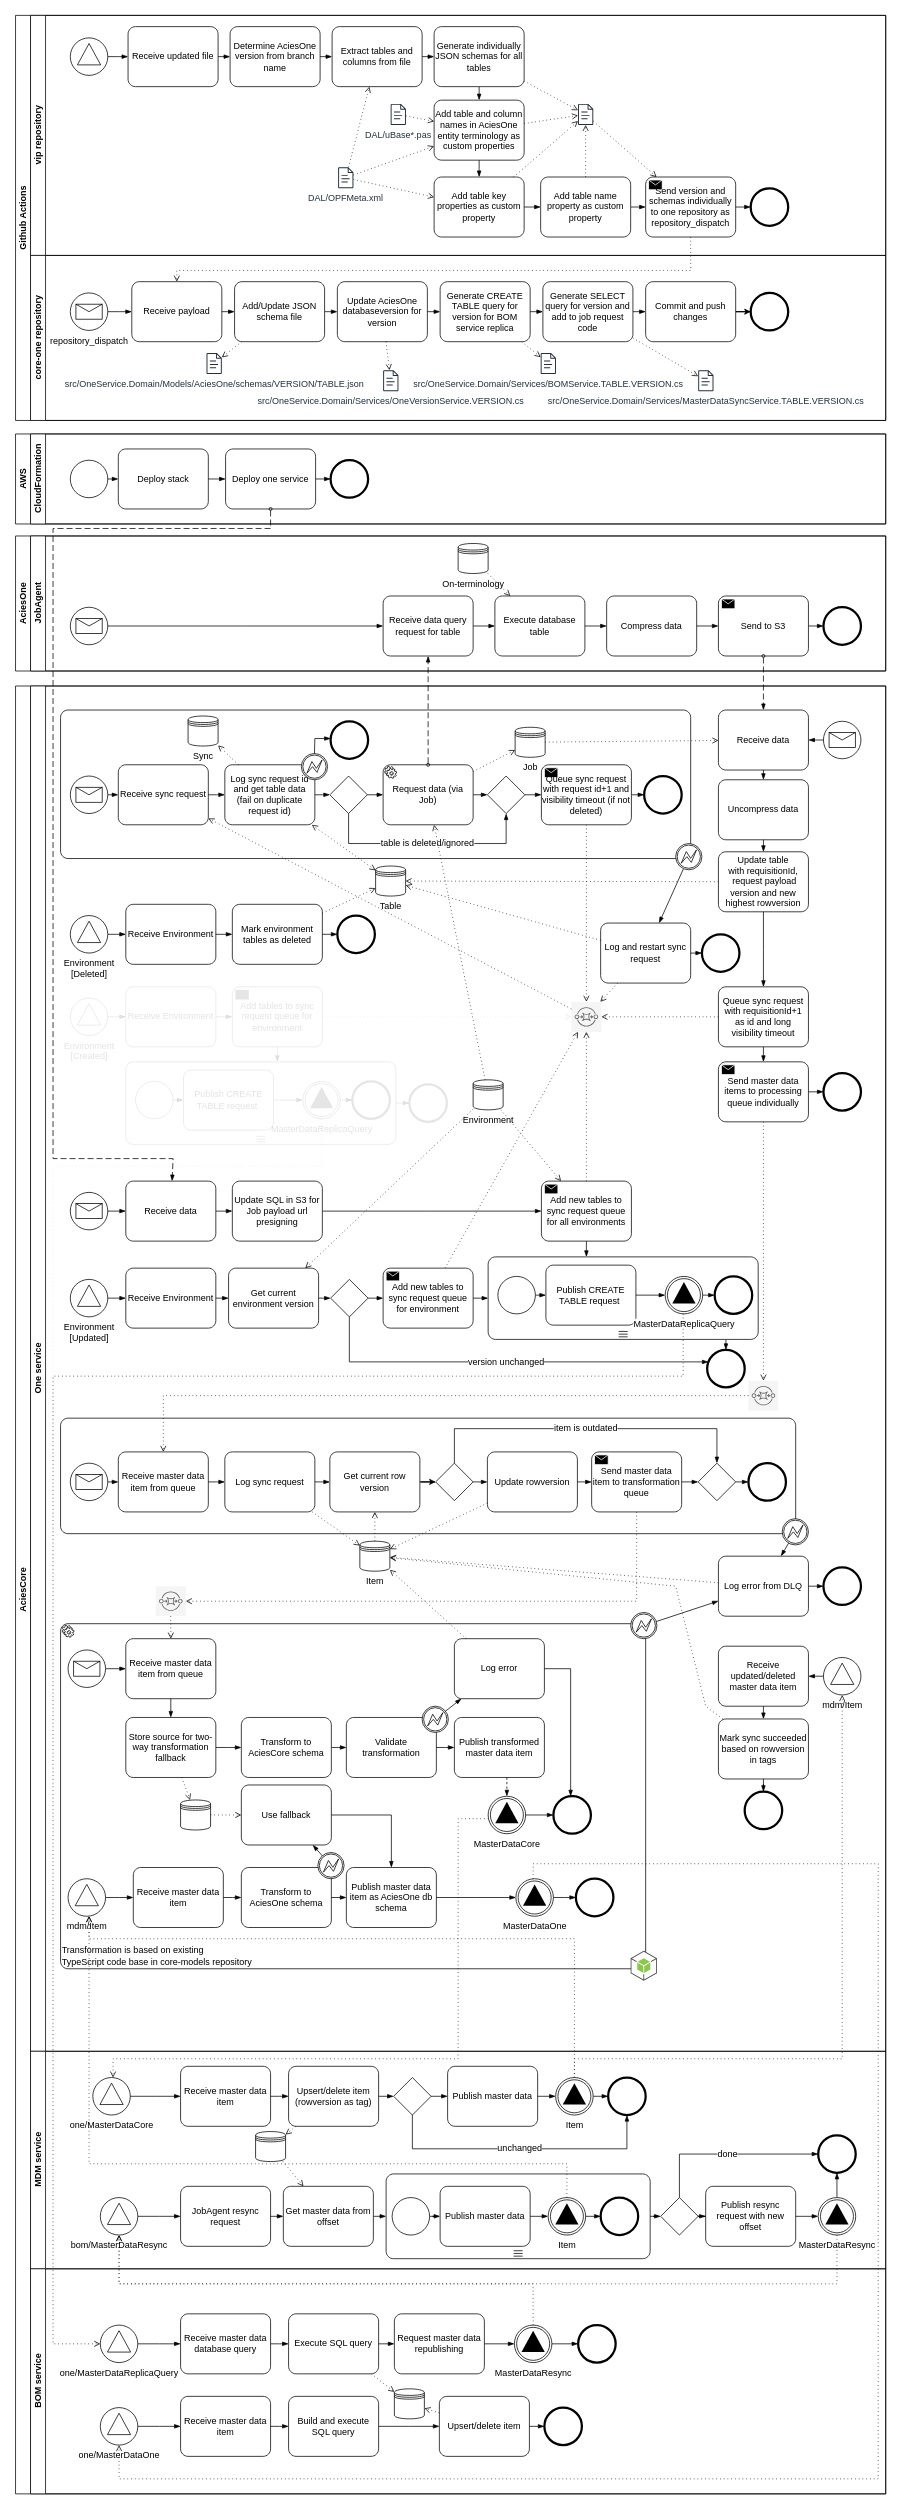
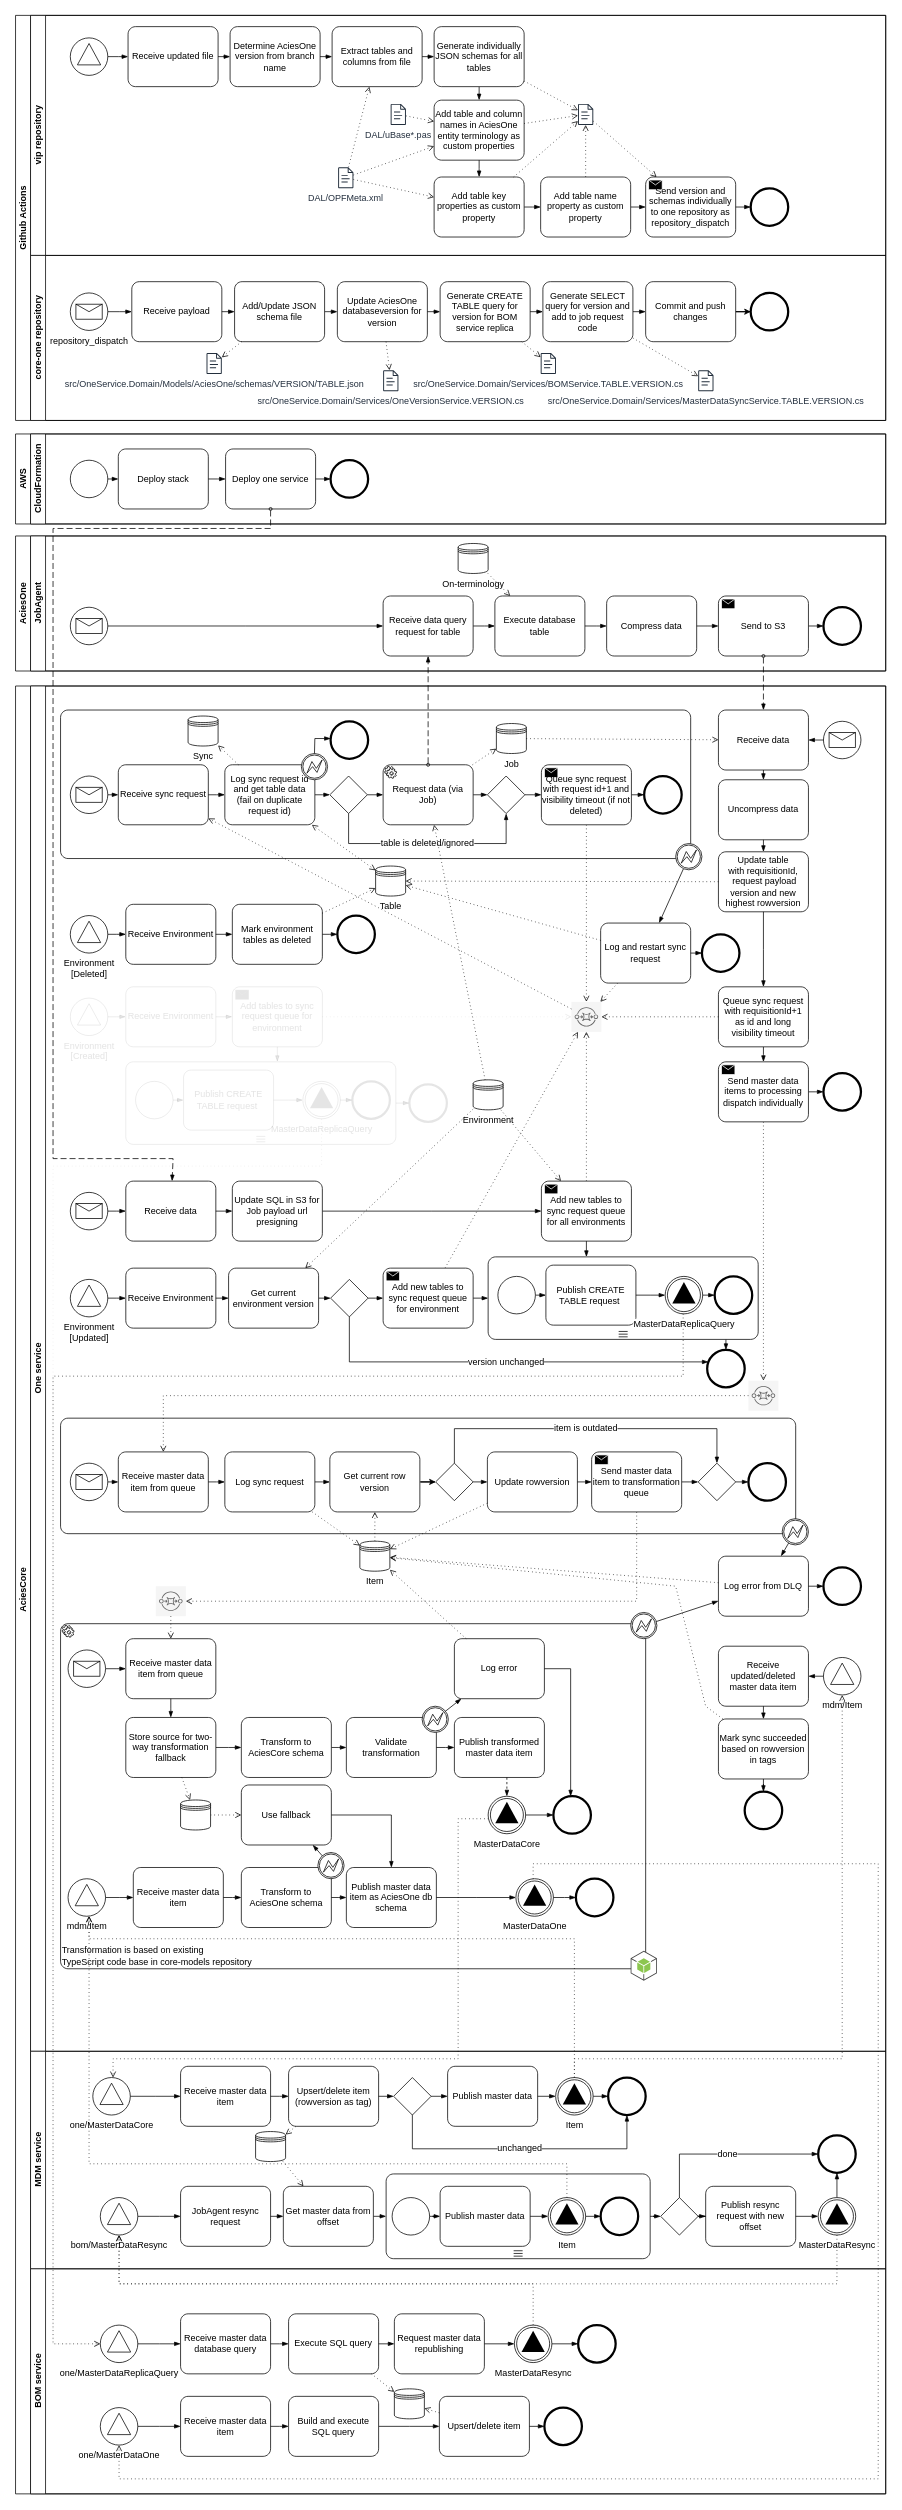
- <mxCell id="329" value="" style="fontSize=12;html=1;endFill=0;startFill=0;endSize=6;startSize=6;dashed=1;dashPattern=1 4;endArrow=open;startArrow=none;rounded=0;elbow=vertical;edgeStyle=orthogonalEdgeStyle;" parent="296" source="304" target="332" edge="1"><mxGeometry width="160" relative="1" as="geometry"><mxPoint x="900" y="195" as="sourcePoint" /><mxPoint x="506" y="-867" as="targetPoint" /><Array as="points"><mxPoint x="900" y="340" /><mxPoint x="215" y="340" /></Array></mxGeometry></mxCell>
- <mxCell id="166" value="Job" style="shape=datastore;html=1;labelPosition=center;verticalLabelPosition=bottom;align=center;verticalAlign=top;" parent="18" vertex="1"><mxGeometry x="646" y="55" width="40" height="40" as="geometry" /></mxCell>
+ <mxCell id="166" value="Job" style="shape=datastore;html=1;labelPosition=center;verticalLabelPosition=bottom;align=center;verticalAlign=top;" parent="18" vertex="1"><mxGeometry x="621" y="50" width="40" height="40" as="geometry" /></mxCell>
- <mxCell id="106" value="Send master data items to processing queue individually" style="points=[[0.25,0,0],[0.5,0,0],[0.75,0,0],[1,0.25,0],[1,0.5,0],[1,0.75,0],[0.75,1,0],[0.5,1,0],[0.25,1,0],[0,0.75,0],[0,0.5,0],[0,0.25,0]];shape=mxgraph.bpmn.task;whiteSpace=wrap;rectStyle=rounded;size=10;html=1;container=1;expand=0;collapsible=0;taskMarker=send;" parent="18" vertex="1"><mxGeometry x="917" y="501" width="120" height="80" as="geometry" /></mxCell>
+ <mxCell id="106" value="Send master data items to processing dispatch individually" style="points=[[0.25,0,0],[0.5,0,0],[0.75,0,0],[1,0.25,0],[1,0.5,0],[1,0.75,0],[0.75,1,0],[0.5,1,0],[0.25,1,0],[0,0.75,0],[0,0.5,0],[0,0.25,0]];shape=mxgraph.bpmn.task;whiteSpace=wrap;rectStyle=rounded;size=10;html=1;container=1;expand=0;collapsible=0;taskMarker=send;" parent="18" vertex="1"><mxGeometry x="917" y="501" width="120" height="80" as="geometry" /></mxCell>
